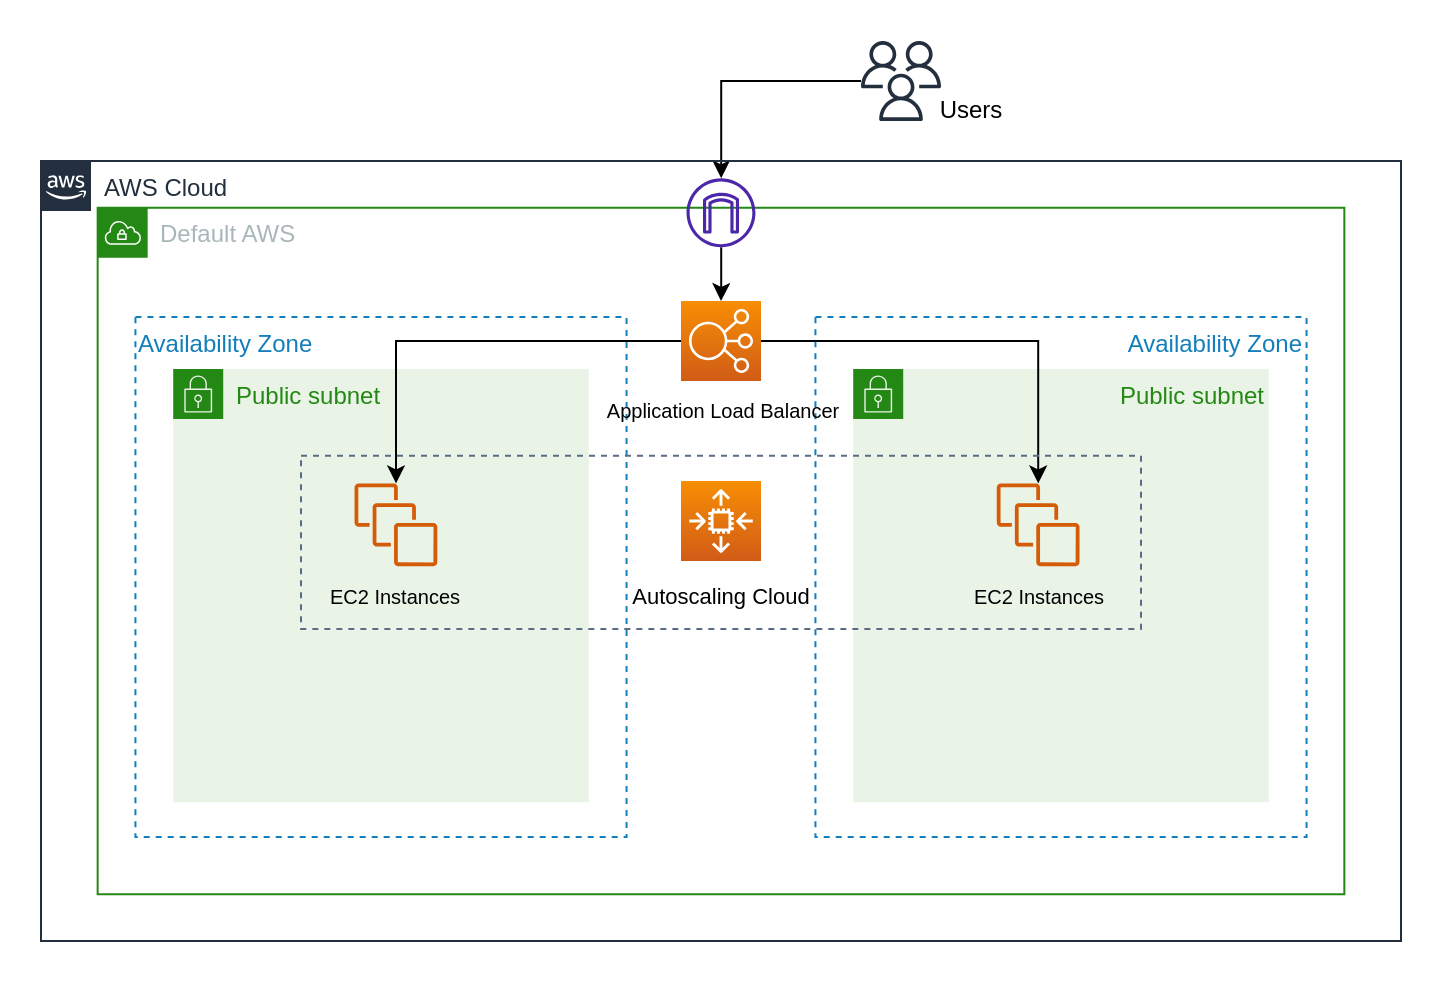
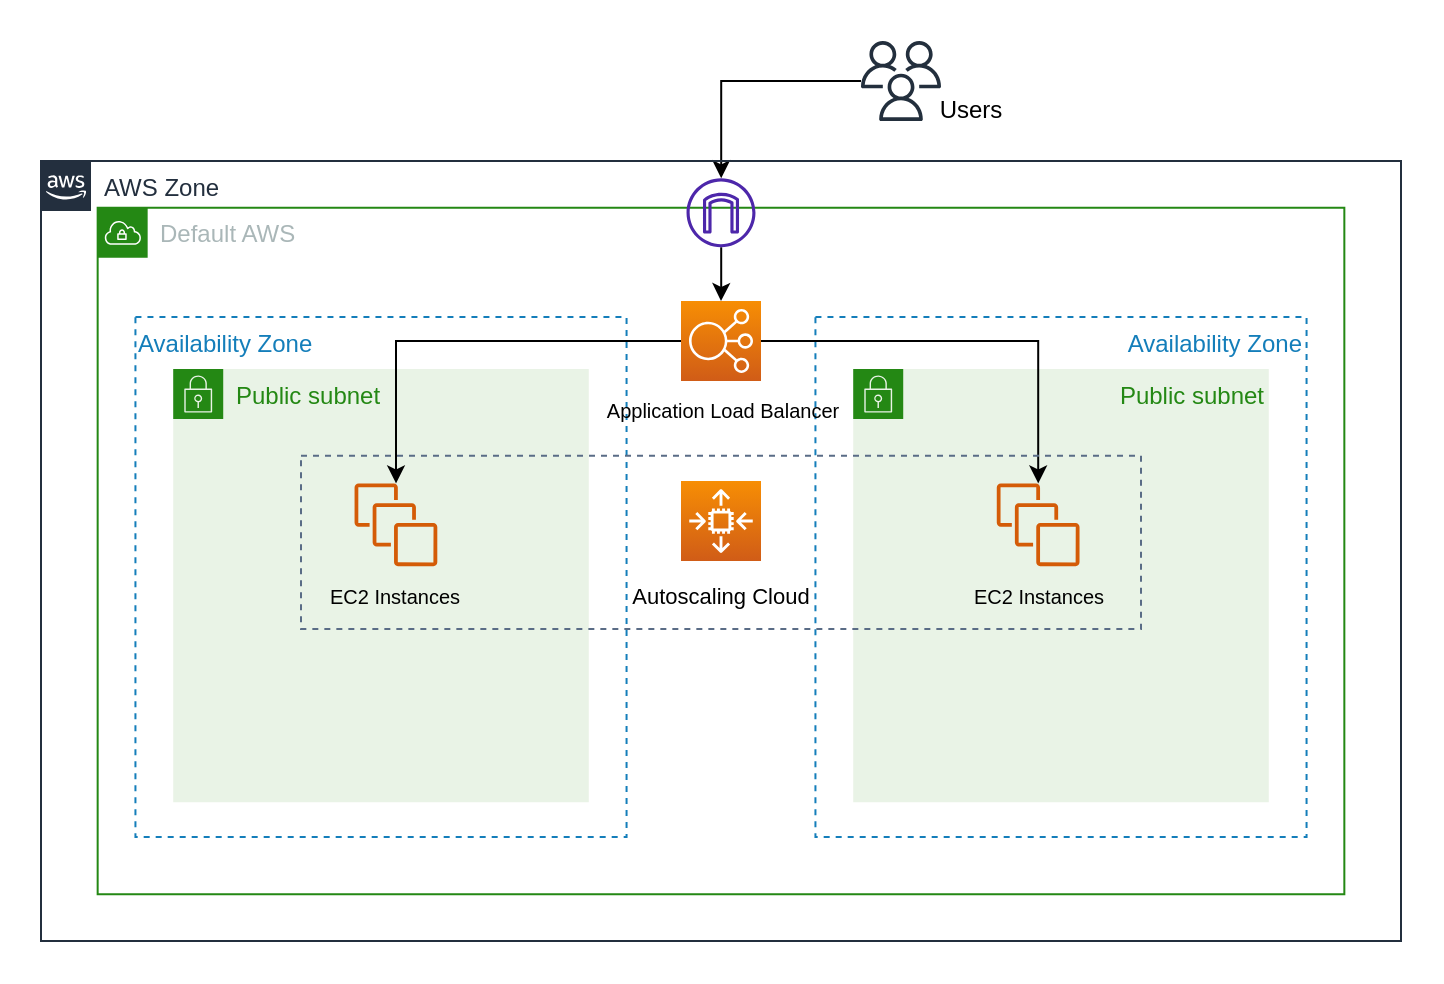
- <mxCell id="7" value="AWS Cloud" style="points=[[0,0],[0.25,0],[0.5,0],[0.75,0],[1,0],[1,0.25],[1,0.5],[1,0.75],[1,1],[0.75,1],[0.5,1],[0.25,1],[0,1],[0,0.75],[0,0.5],[0,0.25]];outlineConnect=0;gradientColor=none;html=1;whiteSpace=wrap;fontSize=12;fontStyle=0;container=1;pointerEvents=0;collapsible=0;recursiveResize=0;shape=mxgraph.aws4.group;grIcon=mxgraph.aws4.group_aws_cloud_alt;strokeColor=#232F3E;fillColor=none;verticalAlign=top;align=left;spacingLeft=30;fontColor=#232F3E;dashed=0;" vertex="1" parent="5"><mxGeometry width="680" height="390.0" as="geometry" /></mxCell>
+ <mxCell id="7" value="AWS Zone" style="points=[[0,0],[0.25,0],[0.5,0],[0.75,0],[1,0],[1,0.25],[1,0.5],[1,0.75],[1,1],[0.75,1],[0.5,1],[0.25,1],[0,1],[0,0.75],[0,0.5],[0,0.25]];outlineConnect=0;gradientColor=none;html=1;whiteSpace=wrap;fontSize=12;fontStyle=0;container=1;pointerEvents=0;collapsible=0;recursiveResize=0;shape=mxgraph.aws4.group;grIcon=mxgraph.aws4.group_aws_cloud_alt;strokeColor=#232F3E;fillColor=none;verticalAlign=top;align=left;spacingLeft=30;fontColor=#232F3E;dashed=0;" vertex="1" parent="5"><mxGeometry width="680" height="390.0" as="geometry" /></mxCell>
